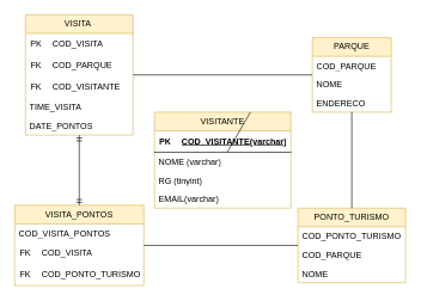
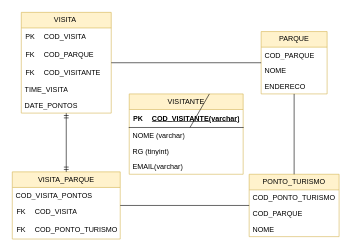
- <mxCell id="33" value="VISITA_PONTOS" style="swimlane;fontStyle=0;childLayout=stackLayout;horizontal=1;startSize=26;fillColor=#fff2cc;horizontalStack=0;resizeParent=1;resizeParentMax=0;resizeLast=0;collapsible=1;marginBottom=0;whiteSpace=wrap;html=1;strokeColor=#d6b656;" vertex="1" parent="1"><mxGeometry x="20" y="286" width="180" height="112" as="geometry" /></mxCell>
+ <mxCell id="33" value="VISITA_PARQUE" style="swimlane;fontStyle=0;childLayout=stackLayout;horizontal=1;startSize=26;fillColor=#fff2cc;horizontalStack=0;resizeParent=1;resizeParentMax=0;resizeLast=0;collapsible=1;marginBottom=0;whiteSpace=wrap;html=1;strokeColor=#d6b656;" vertex="1" parent="1"><mxGeometry x="20" y="286" width="180" height="112" as="geometry" /></mxCell>
